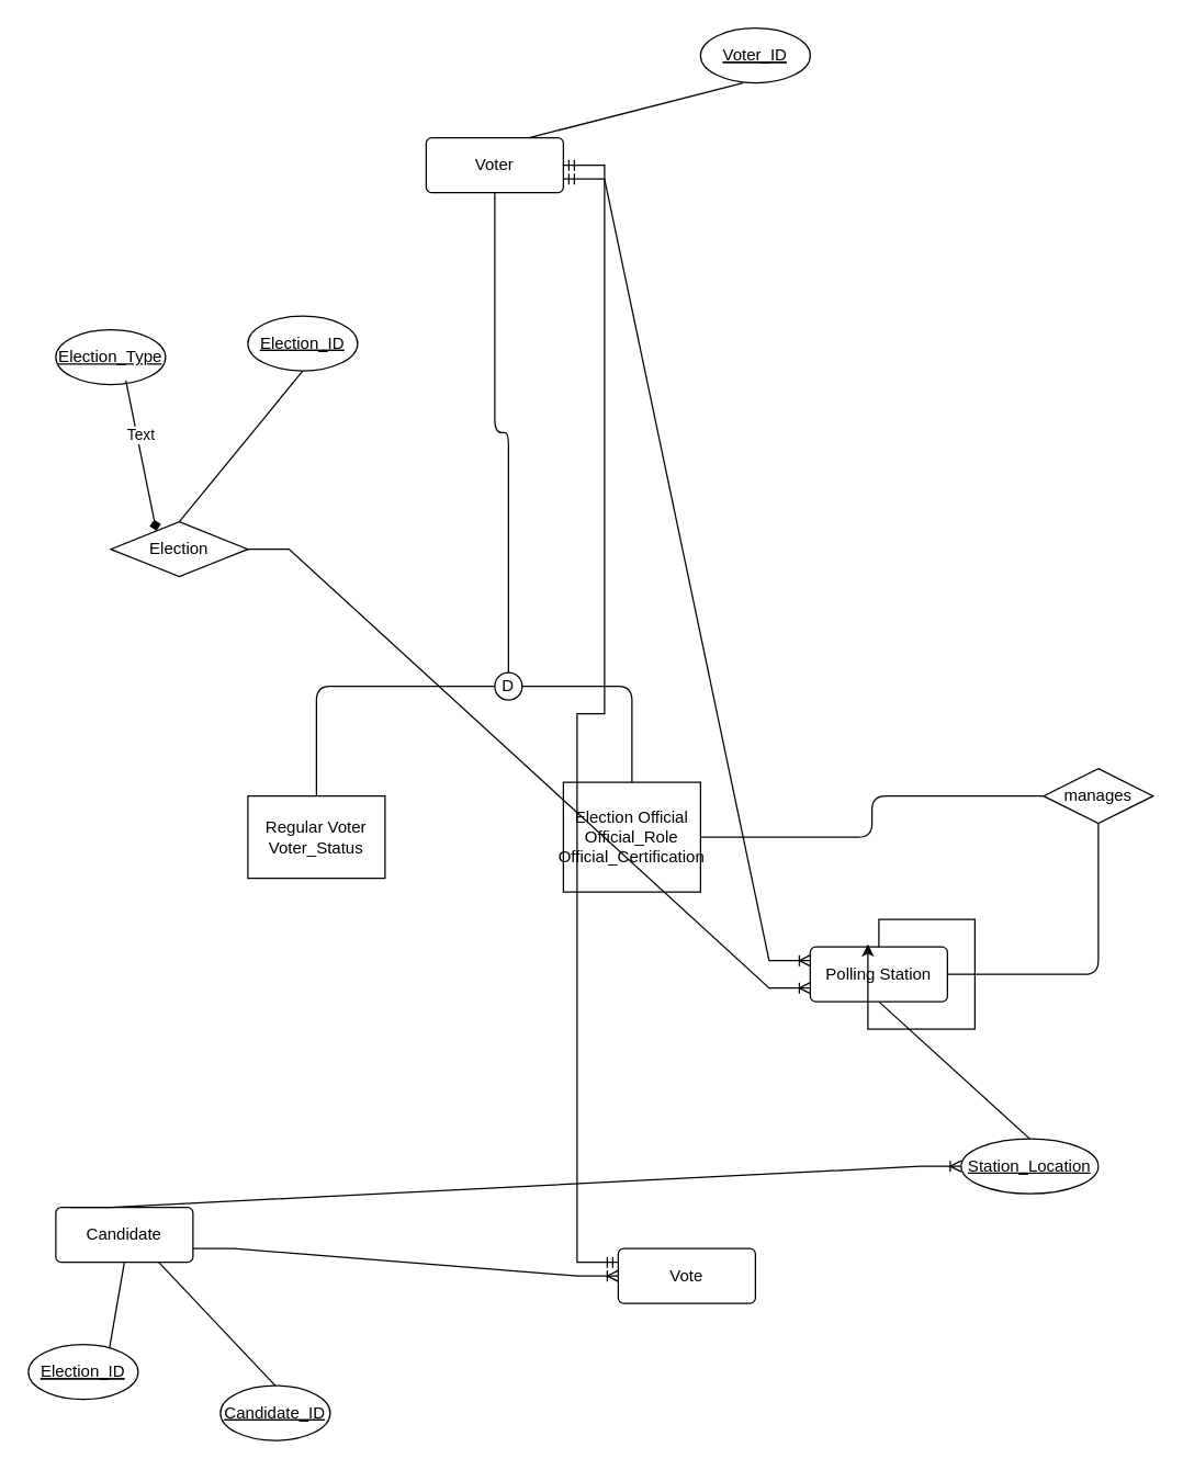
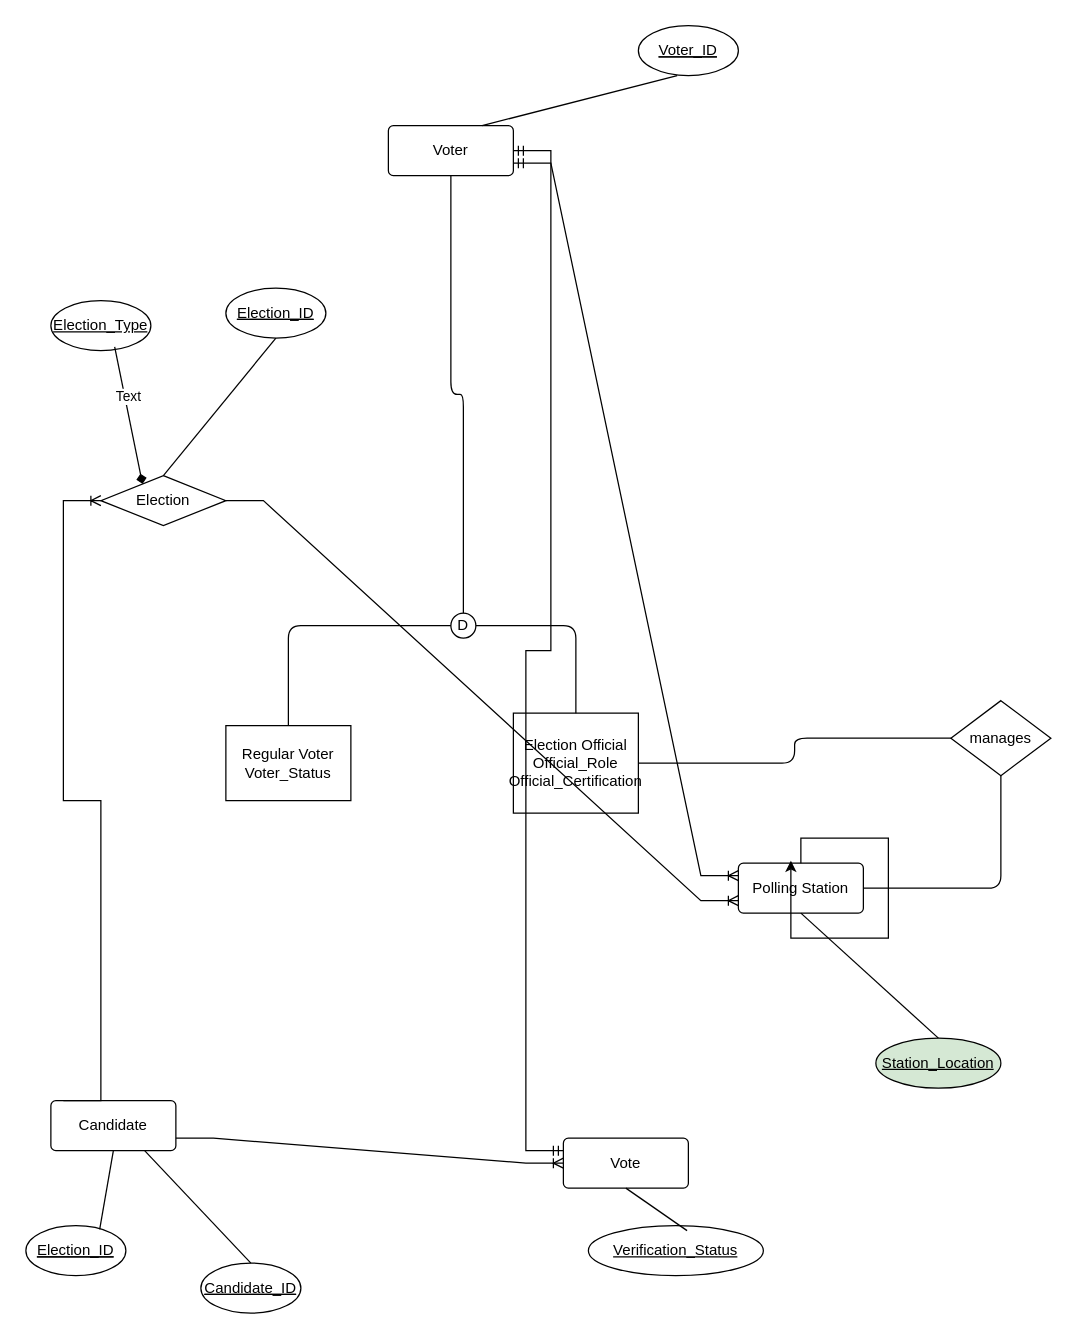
- <mxCell id="8" value="manages" style="rhombus;whiteSpace=wrap;html=1;" parent="1" vertex="1"><mxGeometry x="760" y="560" width="80" height="40" as="geometry" /></mxCell>
+ <mxCell id="8" value="manages" style="rhombus;whiteSpace=wrap;html=1;" parent="1" vertex="1"><mxGeometry x="760" y="560" width="80" height="60" as="geometry" /></mxCell>
- <mxCell id="28" value="Station_Location" style="ellipse;whiteSpace=wrap;html=1;align=center;fontStyle=4;" parent="1" vertex="1"><mxGeometry x="700" y="830" width="100" height="40" as="geometry" /></mxCell>
+ <mxCell id="28" value="Station_Location" style="ellipse;whiteSpace=wrap;html=1;align=center;fontStyle=4;fillColor=#d5e8d4;" parent="1" vertex="1"><mxGeometry x="700" y="830" width="100" height="40" as="geometry" /></mxCell>
- <mxCell id="32" value="" style="edgeStyle=entityRelationEdgeStyle;fontSize=12;html=1;endArrow=ERoneToMany;rounded=0;exitX=0.1;exitY=0;exitDx=0;exitDy=0;exitPerimeter=0;" parent="1" source="20" target="28" edge="1"><mxGeometry width="100" height="100" relative="1" as="geometry"><mxPoint x="440" y="350" as="sourcePoint" /><mxPoint x="680" y="240" as="targetPoint" /></mxGeometry></mxCell>
+ <mxCell id="32" value="" style="edgeStyle=entityRelationEdgeStyle;fontSize=12;html=1;endArrow=ERoneToMany;rounded=0;entryX=0;entryY=0.5;entryDx=0;entryDy=0;exitX=0.1;exitY=0;exitDx=0;exitDy=0;exitPerimeter=0;" parent="1" source="20" target="16" edge="1"><mxGeometry width="100" height="100" relative="1" as="geometry"><mxPoint x="440" y="350" as="sourcePoint" /><mxPoint x="680" y="240" as="targetPoint" /></mxGeometry></mxCell>
+ <mxCell id="27" value="" style="endArrow=none;html=1;rounded=0;exitX=0.564;exitY=0.1;exitDx=0;exitDy=0;exitPerimeter=0;entryX=0.5;entryY=1;entryDx=0;entryDy=0;" parent="1" source="25" target="26" edge="1"><mxGeometry width="50" height="50" relative="1" as="geometry"><mxPoint x="470" y="820" as="sourcePoint" /><mxPoint x="520" y="770" as="targetPoint" /></mxGeometry></mxCell>
+ <mxCell id="25" value="Verification_Status" style="ellipse;whiteSpace=wrap;html=1;align=center;fontStyle=4;" parent="1" vertex="1"><mxGeometry x="470" y="980" width="140" height="40" as="geometry" /></mxCell>
